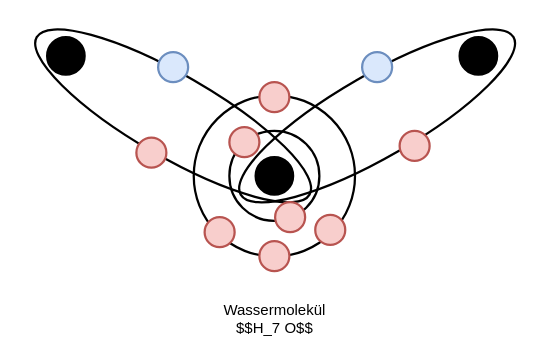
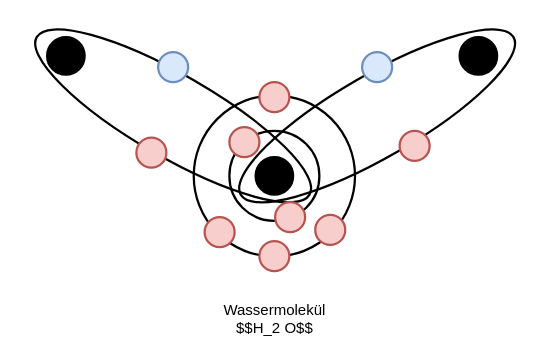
- <mxCell id="19" value="Wassermolekül&lt;br style=&quot;font-size: 20px&quot;&gt;$$H_7 O$$" style="text;html=1;resizable=0;autosize=1;align=center;verticalAlign=middle;points=[];fillColor=none;strokeColor=none;rounded=0;fontSize=20;" vertex="1" parent="1"><mxGeometry x="290" y="370" width="150" height="50" as="geometry" /></mxCell>
+ <mxCell id="19" value="Wassermolekül&lt;br style=&quot;font-size: 20px&quot;&gt;$$H_2 O$$" style="text;html=1;resizable=0;autosize=1;align=center;verticalAlign=middle;points=[];fillColor=none;strokeColor=none;rounded=0;fontSize=20;" vertex="1" parent="1"><mxGeometry x="290" y="370" width="150" height="50" as="geometry" /></mxCell>
